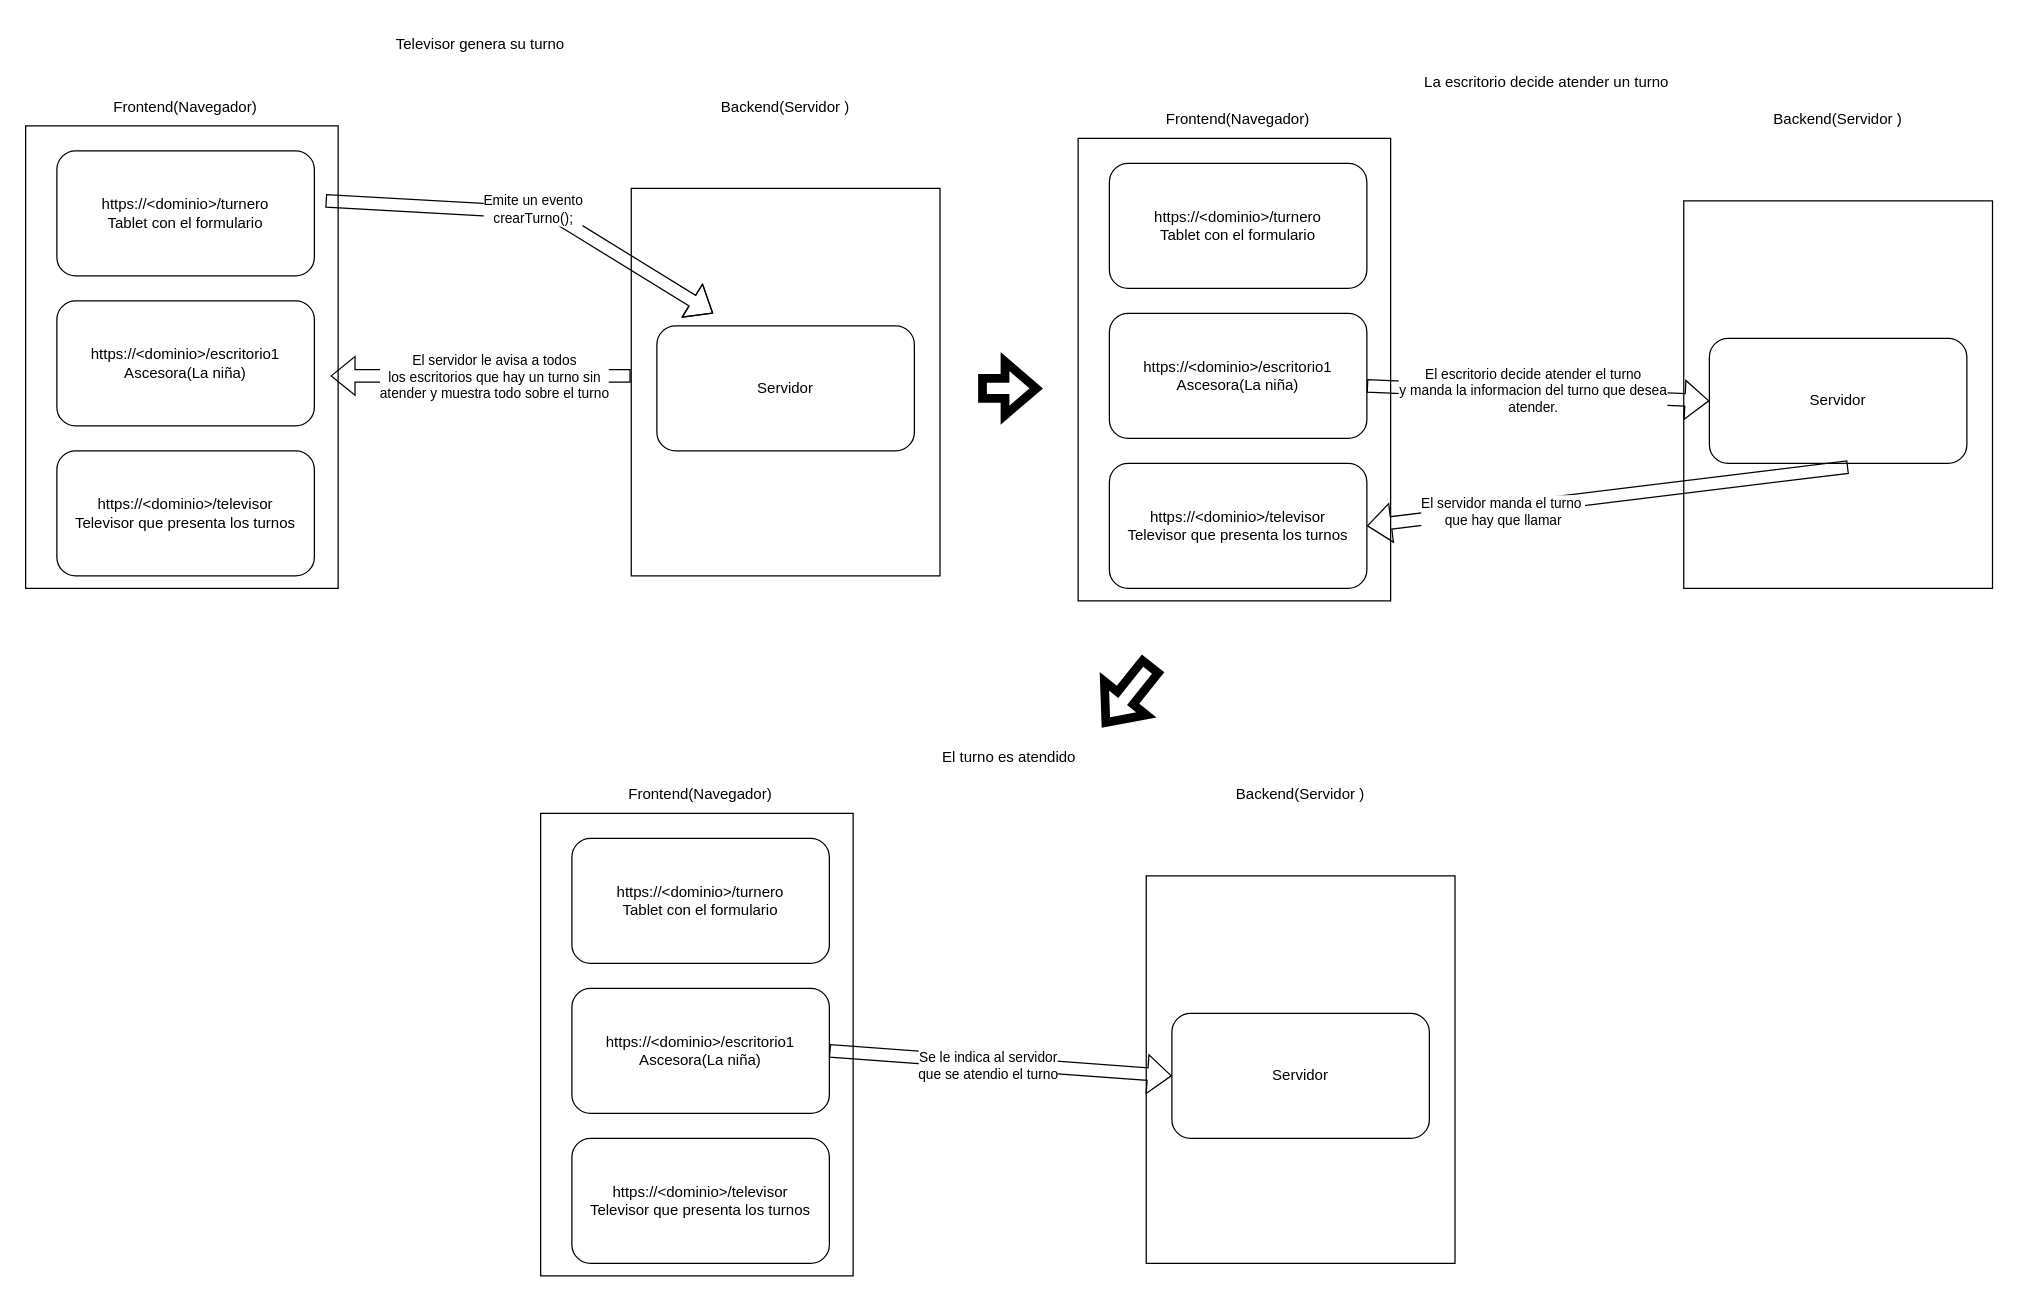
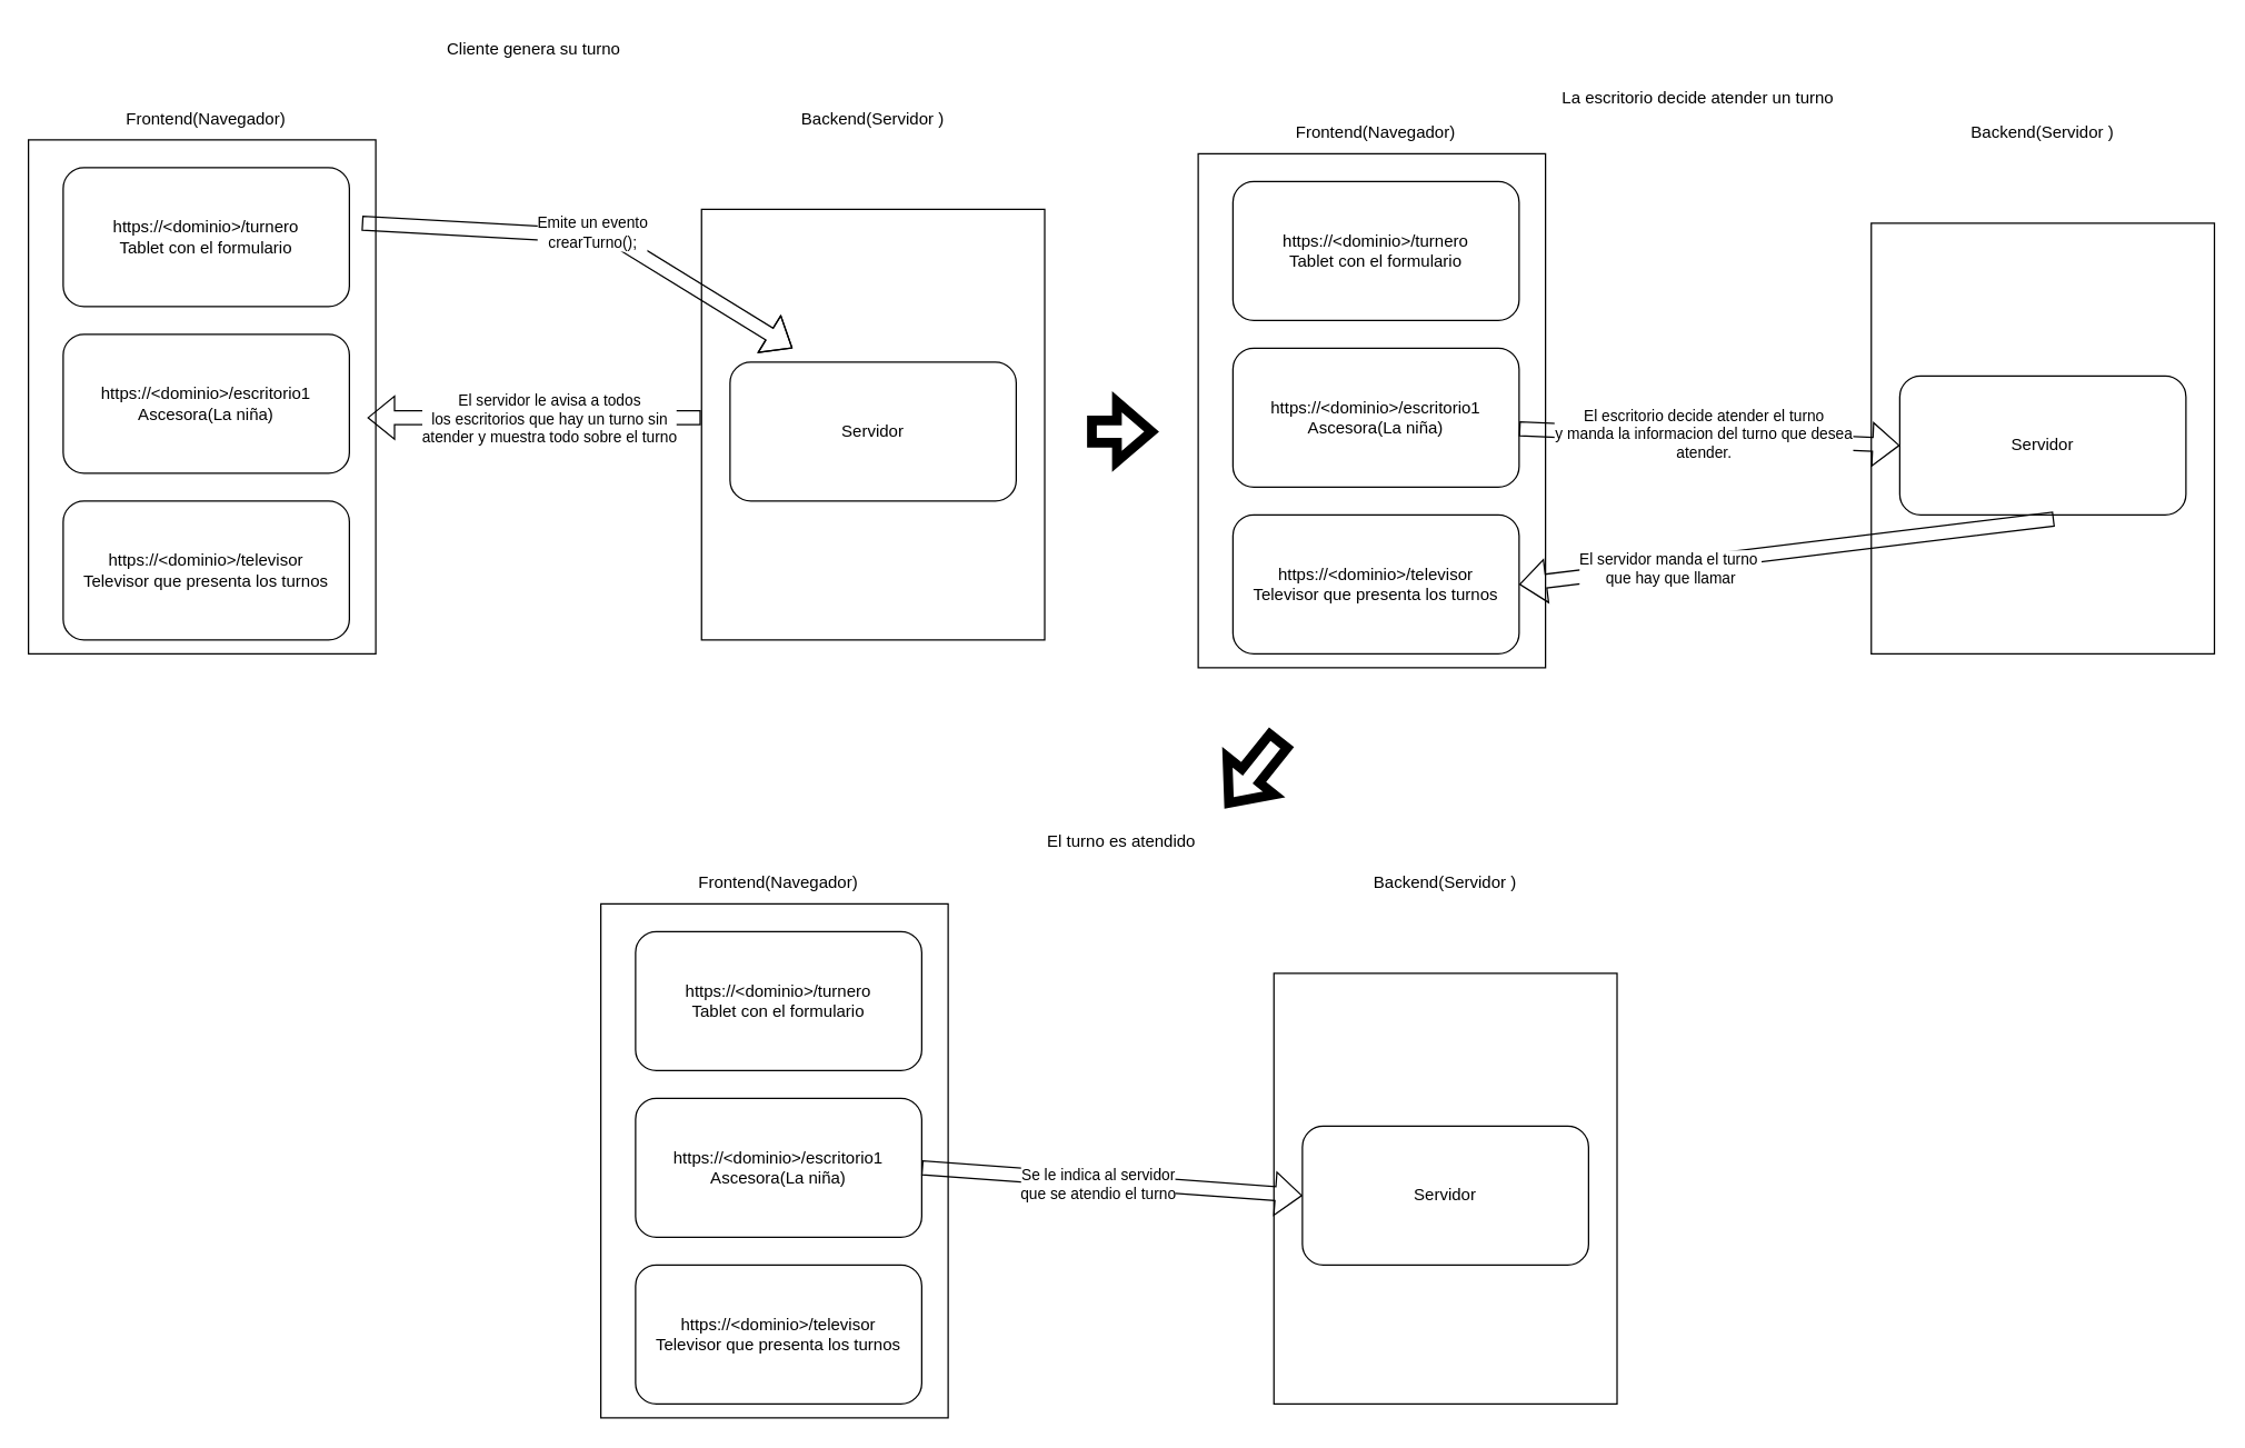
- <mxCell id="10" value="Televisor genera su turno" style="text;html=1;align=center;verticalAlign=middle;whiteSpace=wrap;rounded=0;" parent="1" vertex="1"><mxGeometry x="274" y="20" width="220" height="30" as="geometry" /></mxCell>
+ <mxCell id="10" value="Cliente genera su turno" style="text;html=1;align=center;verticalAlign=middle;whiteSpace=wrap;rounded=0;" parent="1" vertex="1"><mxGeometry x="274" y="20" width="220" height="30" as="geometry" /></mxCell>
- <mxCell id="23" value="La escritorio decide atender un turno" style="text;html=1;align=center;verticalAlign=middle;whiteSpace=wrap;rounded=0;" parent="1" vertex="1"><mxGeometry x="1126.5" y="50" width="220" height="30" as="geometry" /></mxCell>
+ <mxCell id="23" value="La escritorio decide atender un turno" style="text;html=1;align=center;verticalAlign=middle;whiteSpace=wrap;rounded=0;" parent="1" vertex="1"><mxGeometry x="1111.5" y="55" width="220" height="30" as="geometry" /></mxCell>
